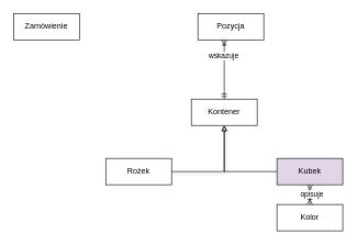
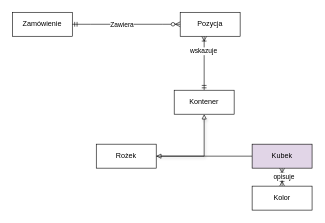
+ <mxCell id="14" value="" style="edgeStyle=entityRelationEdgeStyle;fontSize=12;html=1;endArrow=ERzeroToMany;endFill=1;rounded=0;startArrow=ERmandOne;startFill=0;" edge="1" parent="1" source="13" target="12"><mxGeometry width="100" height="100" relative="1" as="geometry"><mxPoint x="450" y="290" as="sourcePoint" /><mxPoint x="550" y="190" as="targetPoint" /></mxGeometry></mxCell>
+ <mxCell id="15" value="Zawiera" style="edgeLabel;html=1;align=center;verticalAlign=middle;resizable=0;points=[];" vertex="1" connectable="0" parent="14"><mxGeometry x="-0.089" relative="1" as="geometry"><mxPoint as="offset" /></mxGeometry></mxCell>
- <mxCell id="10" style="edgeStyle=orthogonalEdgeStyle;rounded=0;orthogonalLoop=1;jettySize=auto;html=1;endArrow=block;endFill=0;" edge="1" parent="1" source="11" target="9"><mxGeometry relative="1" as="geometry" /></mxCell>
+ <mxCell id="10" style="edgeStyle=orthogonalEdgeStyle;rounded=0;orthogonalLoop=1;jettySize=auto;html=1;endArrow=block;endFill=0;" edge="1" parent="1" source="11" target="3"><mxGeometry relative="1" as="geometry" /></mxCell>
